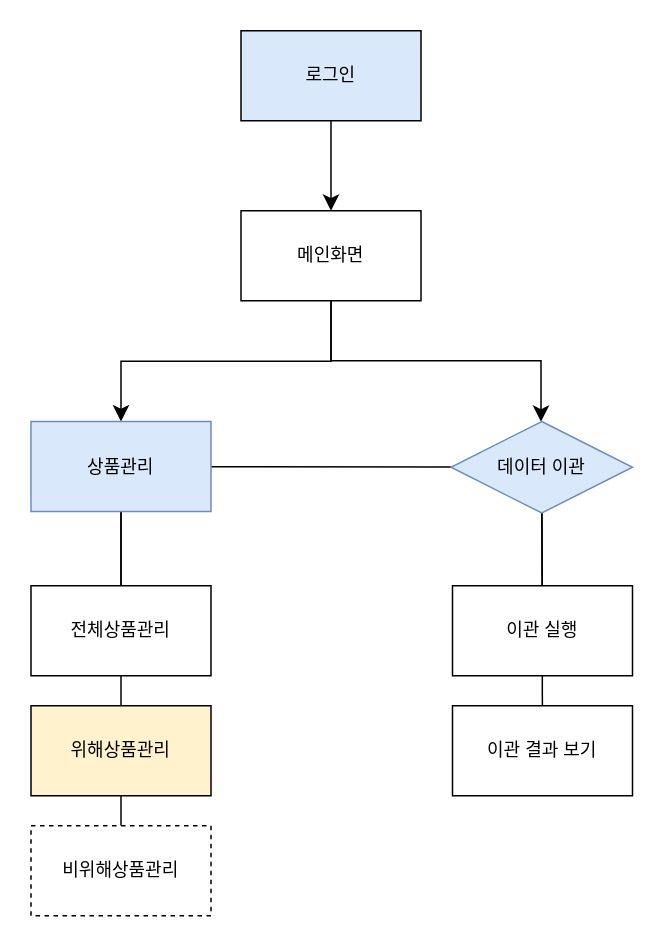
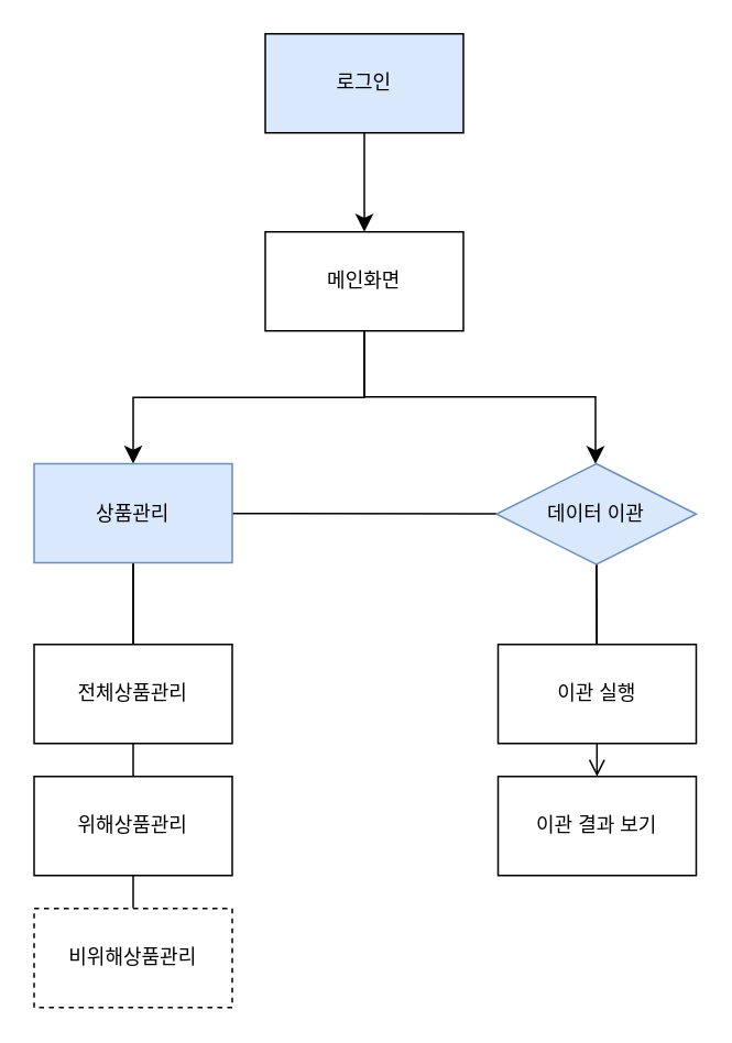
- <mxCell id="12" style="edgeStyle=none;curved=1;rounded=0;orthogonalLoop=1;jettySize=auto;html=1;fontSize=12;startSize=8;endSize=8;endArrow=none;endFill=0;" parent="1" source="13" target="18" edge="1"><mxGeometry relative="1" as="geometry" /></mxCell>
+ <mxCell id="12" style="edgeStyle=none;curved=1;rounded=0;orthogonalLoop=1;jettySize=auto;html=1;fontSize=12;startSize=8;endSize=8;endArrow=open;endFill=0;" parent="1" source="13" target="18" edge="1"><mxGeometry relative="1" as="geometry" /></mxCell>
- <mxCell id="17" value="위해상품관리" style="rounded=0;whiteSpace=wrap;html=1;fillColor=#fff2cc;" parent="1" vertex="1"><mxGeometry x="20" y="470" width="120" height="60" as="geometry" /></mxCell>
+ <mxCell id="17" value="위해상품관리" style="rounded=0;whiteSpace=wrap;html=1;" parent="1" vertex="1"><mxGeometry x="20" y="470" width="120" height="60" as="geometry" /></mxCell>
